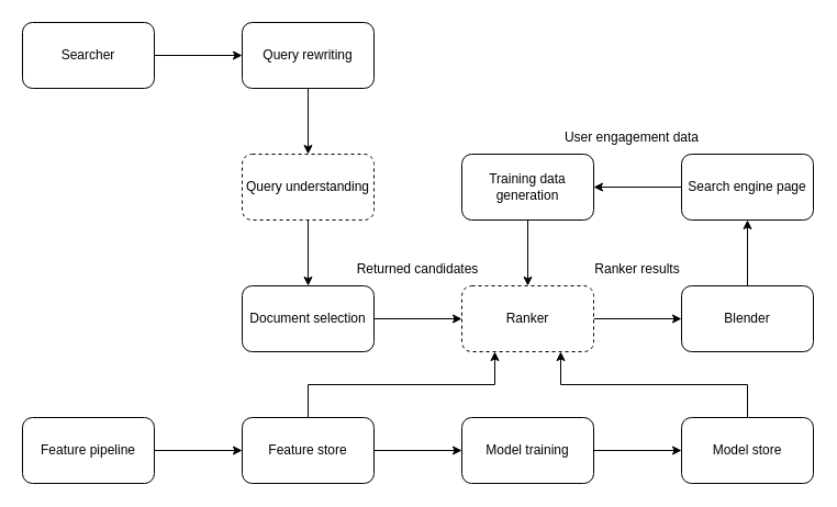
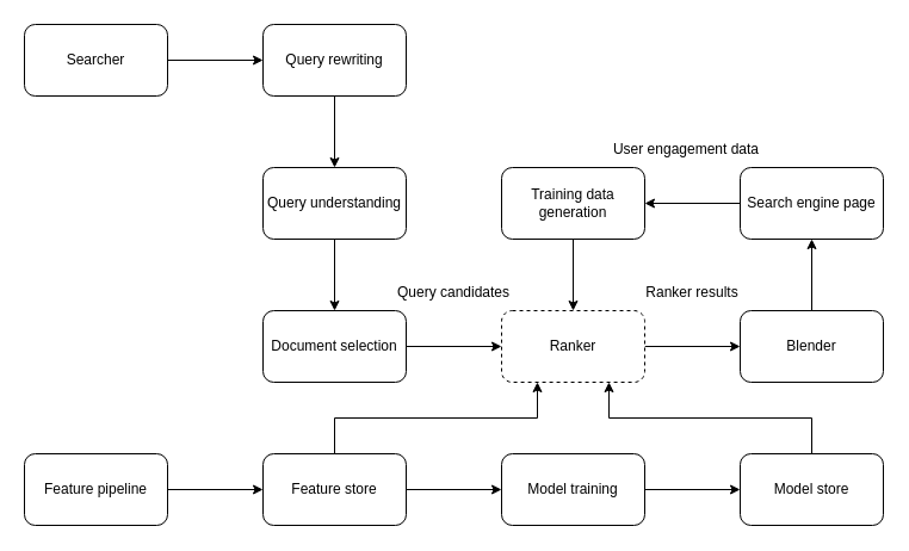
- <mxCell id="7" value="Query understanding" style="rounded=1;whiteSpace=wrap;html=1;dashed=1;" parent="1" vertex="1"><mxGeometry x="220" y="140" width="120" height="60" as="geometry" /></mxCell>
+ <mxCell id="7" value="Query understanding" style="rounded=1;whiteSpace=wrap;html=1;" parent="1" vertex="1"><mxGeometry x="220" y="140" width="120" height="60" as="geometry" /></mxCell>
- <mxCell id="19" value="Returned candidates" style="text;html=1;strokeColor=none;fillColor=none;align=center;verticalAlign=middle;whiteSpace=wrap;rounded=0;" vertex="1" parent="1"><mxGeometry x="320" y="230" width="120" height="30" as="geometry" /></mxCell>
+ <mxCell id="19" value="Query candidates" style="text;html=1;strokeColor=none;fillColor=none;align=center;verticalAlign=middle;whiteSpace=wrap;rounded=0;" vertex="1" parent="1"><mxGeometry x="320" y="230" width="120" height="30" as="geometry" /></mxCell>
